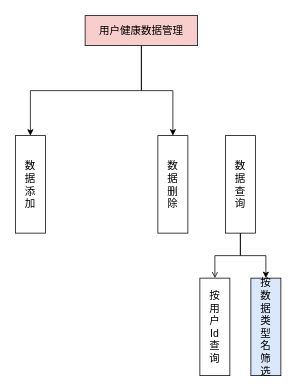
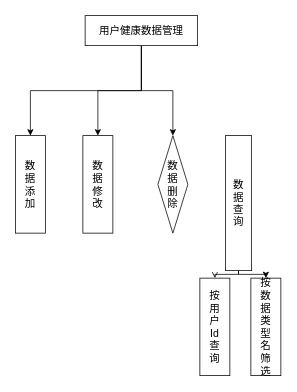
- <mxCell id="5" value="&lt;font style=&quot;font-size: 14px&quot;&gt;用户健康数据管理&lt;/font&gt;" style="rounded=0;whiteSpace=wrap;html=1;fillColor=#f8cecc;" parent="1" vertex="1"><mxGeometry x="113" y="20" width="150" height="40" as="geometry" /></mxCell>
+ <mxCell id="5" value="&lt;font style=&quot;font-size: 14px&quot;&gt;用户健康数据管理&lt;/font&gt;" style="rounded=0;whiteSpace=wrap;html=1;" parent="1" vertex="1"><mxGeometry x="113" y="20" width="150" height="40" as="geometry" /></mxCell>
+ <mxCell id="3" style="edgeStyle=elbowEdgeStyle;rounded=0;orthogonalLoop=1;jettySize=auto;elbow=vertical;html=1;exitX=0.5;exitY=1;exitDx=0;exitDy=0;entryX=0.5;entryY=0;entryDx=0;entryDy=0;" parent="1" source="5" target="7" edge="1"><mxGeometry relative="1" as="geometry" /></mxCell>
+ <mxCell id="7" value="&lt;font style=&quot;font-size: 14px&quot;&gt;数&lt;br&gt;据&lt;br&gt;修&lt;br&gt;改&lt;/font&gt;" style="rounded=0;whiteSpace=wrap;html=1;" parent="1" vertex="1"><mxGeometry x="110" y="180" width="40" height="130" as="geometry" /></mxCell>
- <mxCell id="8" value="&lt;font style=&quot;font-size: 14px&quot;&gt;数&lt;br&gt;据&lt;br&gt;删&lt;br&gt;除&lt;/font&gt;" style="rounded=0;whiteSpace=wrap;html=1;" parent="1" vertex="1"><mxGeometry x="210" y="180" width="40" height="130" as="geometry" /></mxCell>
+ <mxCell id="8" value="&lt;font style=&quot;font-size: 14px&quot;&gt;数&lt;br&gt;据&lt;br&gt;删&lt;br&gt;除&lt;/font&gt;" style="rhombus;whiteSpace=wrap;html=1;" parent="1" vertex="1"><mxGeometry x="210" y="180" width="40" height="130" as="geometry" /></mxCell>
- <mxCell id="11" value="&lt;font style=&quot;font-size: 14px&quot;&gt;数&lt;br&gt;据&lt;br&gt;查&lt;br&gt;询&lt;/font&gt;&lt;br&gt;" style="rounded=0;whiteSpace=wrap;html=1;" parent="1" vertex="1"><mxGeometry x="300" y="180" width="40" height="130" as="geometry" /></mxCell>
+ <mxCell id="11" value="&lt;font style=&quot;font-size: 14px&quot;&gt;数&lt;br&gt;据&lt;br&gt;查&lt;br&gt;询&lt;/font&gt;&lt;br&gt;" style="rounded=0;whiteSpace=wrap;html=1;" parent="1" vertex="1"><mxGeometry x="300" y="180" width="35" height="180" as="geometry" /></mxCell>
- <mxCell id="13" value="&lt;font style=&quot;font-size: 14px&quot;&gt;按&lt;br&gt;数&lt;br&gt;据&lt;br&gt;类&lt;br&gt;型&lt;br&gt;名&lt;br&gt;筛&lt;br&gt;选&lt;/font&gt;&lt;br&gt;" style="rounded=0;whiteSpace=wrap;html=1;fillColor=#dae8fc;" parent="1" vertex="1"><mxGeometry x="334" y="370" width="40" height="130" as="geometry" /></mxCell>
+ <mxCell id="13" value="&lt;font style=&quot;font-size: 14px&quot;&gt;按&lt;br&gt;数&lt;br&gt;据&lt;br&gt;类&lt;br&gt;型&lt;br&gt;名&lt;br&gt;筛&lt;br&gt;选&lt;/font&gt;&lt;br&gt;" style="rounded=0;whiteSpace=wrap;html=1;" parent="1" vertex="1"><mxGeometry x="334" y="370" width="40" height="130" as="geometry" /></mxCell>
